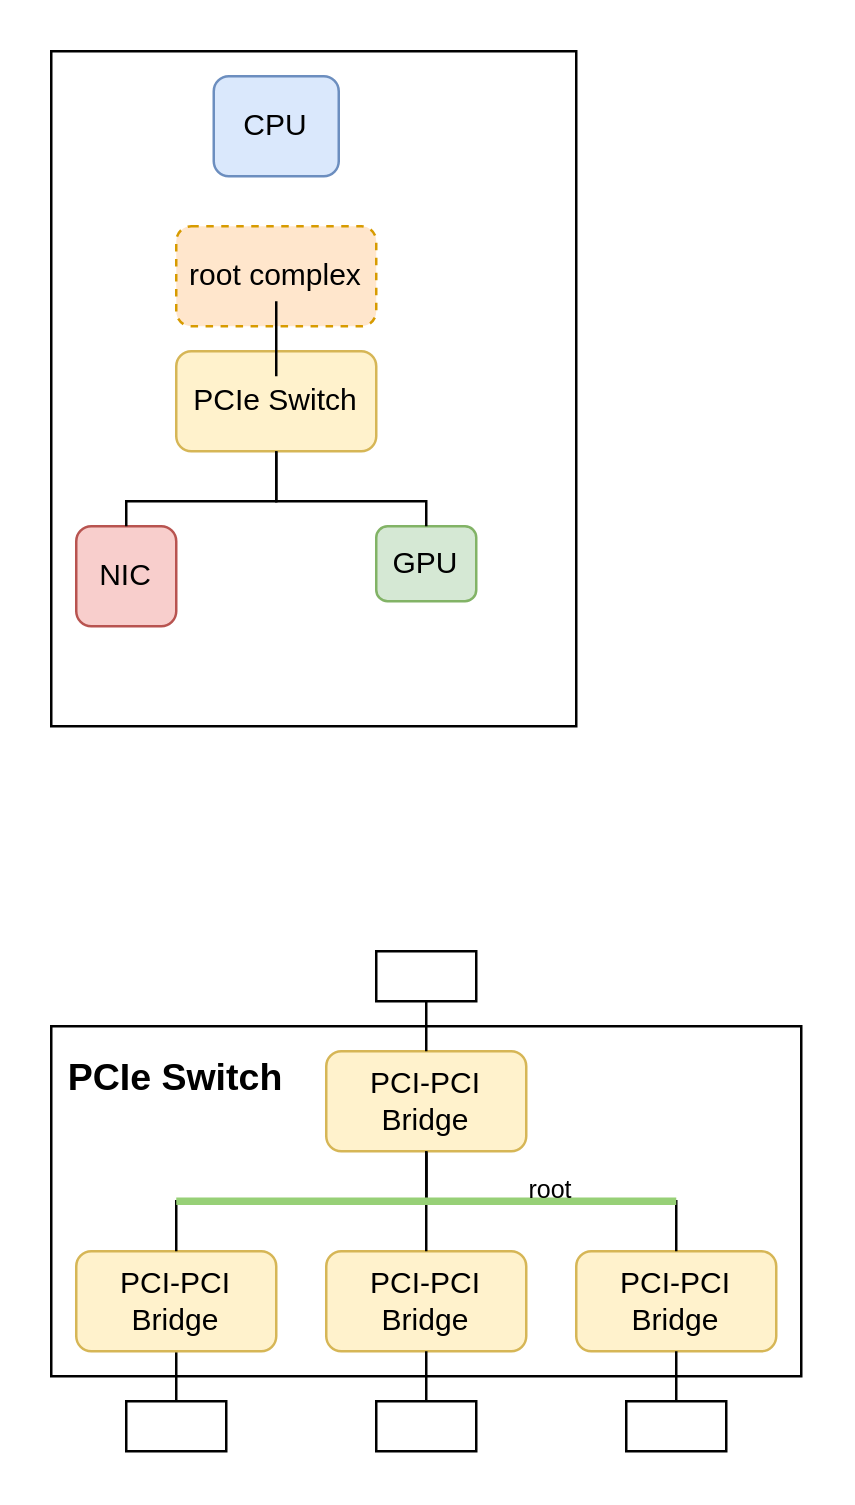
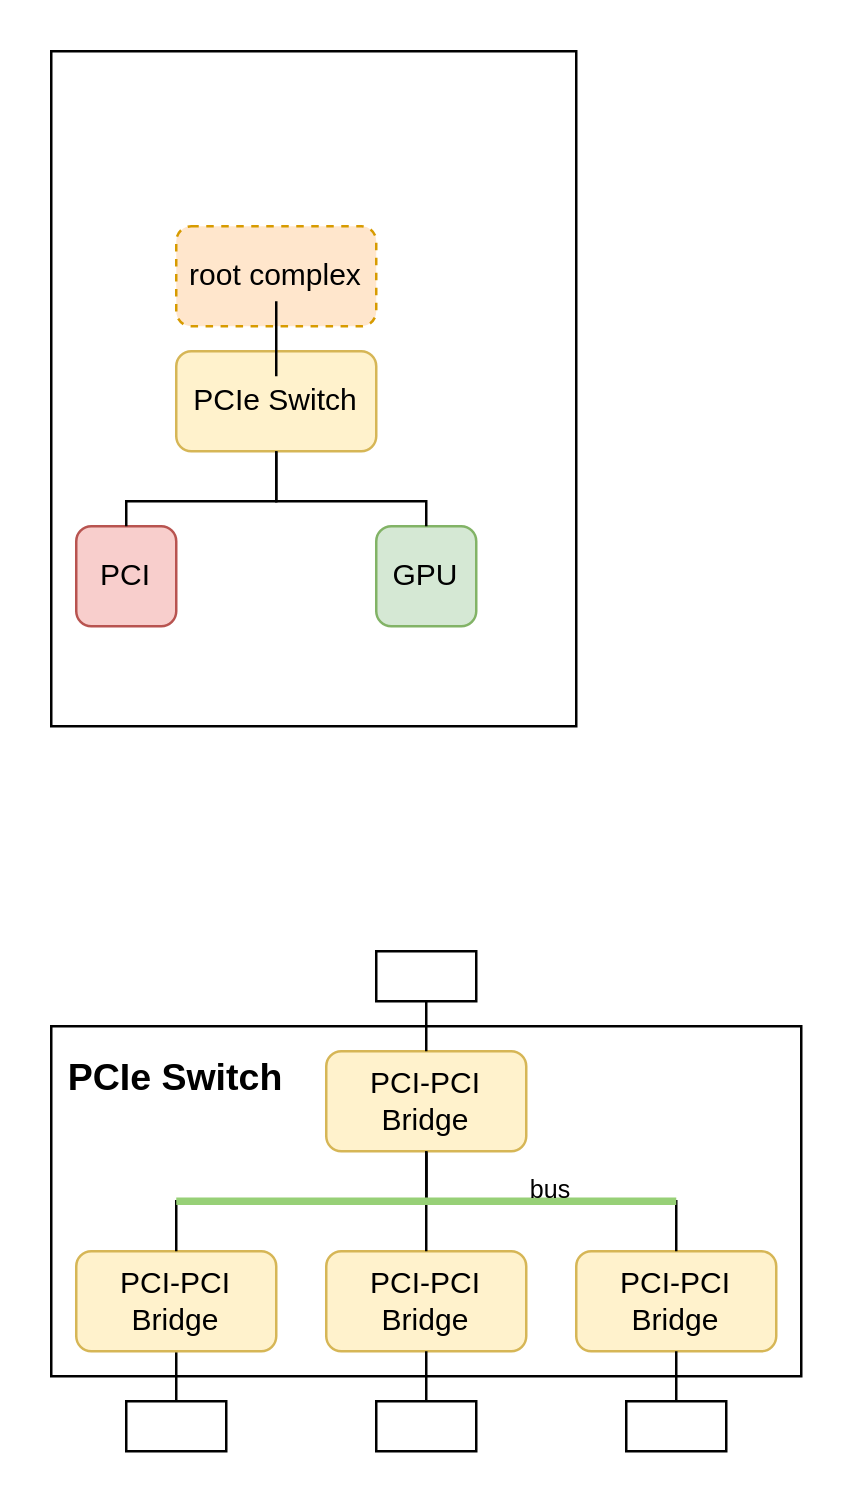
- <mxCell id="4" value="CPU" style="rounded=1;whiteSpace=wrap;html=1;fillColor=#dae8fc;strokeColor=#6c8ebf;" parent="2" vertex="1"><mxGeometry x="65" y="10" width="50" height="40" as="geometry" /></mxCell>
- <mxCell id="10" value="GPU" style="rounded=1;whiteSpace=wrap;html=1;fillColor=#d5e8d4;strokeColor=#82b366;" parent="2" vertex="1"><mxGeometry x="130" y="190" width="40" height="30" as="geometry" /></mxCell>
+ <mxCell id="10" value="GPU" style="rounded=1;whiteSpace=wrap;html=1;fillColor=#d5e8d4;strokeColor=#82b366;" parent="2" vertex="1"><mxGeometry x="130" y="190" width="40" height="40" as="geometry" /></mxCell>
- <mxCell id="8" value="NIC" style="rounded=1;whiteSpace=wrap;html=1;fillColor=#f8cecc;strokeColor=#b85450;" parent="2" vertex="1"><mxGeometry x="10" y="190" width="40" height="40" as="geometry" /></mxCell>
+ <mxCell id="8" value="PCI" style="rounded=1;whiteSpace=wrap;html=1;fillColor=#f8cecc;strokeColor=#b85450;" parent="2" vertex="1"><mxGeometry x="10" y="190" width="40" height="40" as="geometry" /></mxCell>
- <mxCell id="30" value="root" style="text;html=1;strokeColor=none;fillColor=none;align=center;verticalAlign=middle;whiteSpace=wrap;rounded=0;fontSize=10;" parent="12" vertex="1"><mxGeometry x="180" y="87.5" width="40" height="15" as="geometry" /></mxCell>
+ <mxCell id="30" value="bus" style="text;html=1;strokeColor=none;fillColor=none;align=center;verticalAlign=middle;whiteSpace=wrap;rounded=0;fontSize=10;" parent="12" vertex="1"><mxGeometry x="180" y="87.5" width="40" height="15" as="geometry" /></mxCell>
